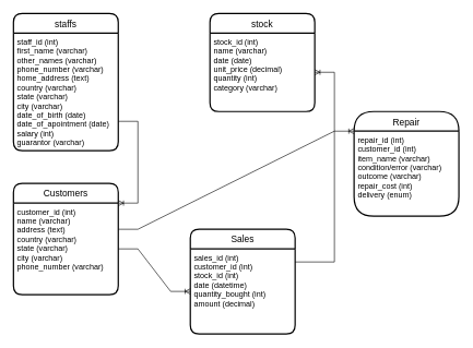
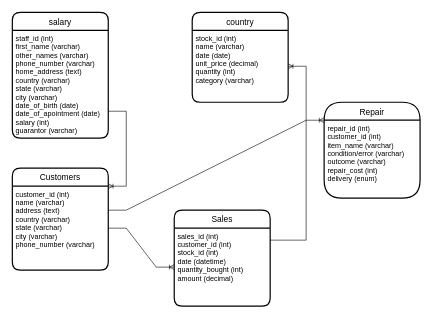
- <mxCell id="2" value="staffs" style="swimlane;childLayout=stackLayout;horizontal=1;startSize=30;horizontalStack=0;rounded=1;fontSize=14;fontStyle=0;strokeWidth=2;resizeParent=0;resizeLast=1;shadow=0;dashed=0;align=center;" vertex="1" parent="1"><mxGeometry x="20" y="20" width="160" height="210" as="geometry" /></mxCell>
+ <mxCell id="2" value="salary" style="swimlane;childLayout=stackLayout;horizontal=1;startSize=30;horizontalStack=0;rounded=1;fontSize=14;fontStyle=0;strokeWidth=2;resizeParent=0;resizeLast=1;shadow=0;dashed=0;align=center;" vertex="1" parent="1"><mxGeometry x="20" y="20" width="160" height="210" as="geometry" /></mxCell>
- <mxCell id="5" value="stock" style="swimlane;childLayout=stackLayout;horizontal=1;startSize=30;horizontalStack=0;rounded=1;fontSize=14;fontStyle=0;strokeWidth=2;resizeParent=0;resizeLast=1;shadow=0;dashed=0;align=center;" vertex="1" parent="1"><mxGeometry x="320" y="20" width="160" height="150" as="geometry" /></mxCell>
+ <mxCell id="5" value="country" style="swimlane;childLayout=stackLayout;horizontal=1;startSize=30;horizontalStack=0;rounded=1;fontSize=14;fontStyle=0;strokeWidth=2;resizeParent=0;resizeLast=1;shadow=0;dashed=0;align=center;" vertex="1" parent="1"><mxGeometry x="320" y="20" width="160" height="150" as="geometry" /></mxCell>
